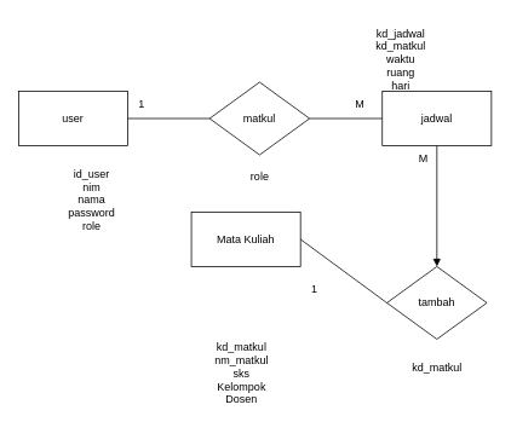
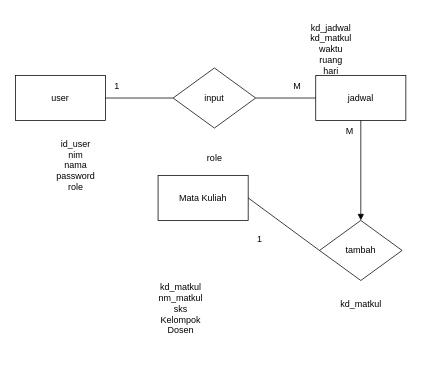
- <mxCell id="4" value="matkul" style="rhombus;whiteSpace=wrap;html=1;" vertex="1" parent="1"><mxGeometry x="230" y="90" width="110" height="80" as="geometry" /></mxCell>
+ <mxCell id="4" value="input" style="rhombus;whiteSpace=wrap;html=1;" vertex="1" parent="1"><mxGeometry x="230" y="90" width="110" height="80" as="geometry" /></mxCell>
- <mxCell id="18" value="role" style="text;html=1;align=center;verticalAlign=middle;resizable=0;points=[];autosize=1;strokeColor=none;fillColor=none;" vertex="1" parent="1"><mxGeometry x="265" y="180" width="40" height="30" as="geometry" /></mxCell>
+ <mxCell id="18" value="role" style="text;html=1;align=center;verticalAlign=middle;resizable=0;points=[];autosize=1;strokeColor=none;fillColor=none;" vertex="1" parent="1"><mxGeometry x="265" y="195" width="40" height="30" as="geometry" /></mxCell>
- <mxCell id="16" value="&lt;div&gt;kd_matkul&lt;/div&gt;&lt;div&gt;nm_matkul&lt;/div&gt;&lt;div&gt;sks&lt;/div&gt;&lt;div&gt;Kelompok&lt;/div&gt;&lt;div&gt;Dosen&lt;/div&gt;&lt;div&gt;&lt;br&gt;&lt;/div&gt;" style="text;html=1;align=center;verticalAlign=middle;resizable=0;points=[];autosize=1;strokeColor=none;fillColor=none;" vertex="1" parent="1"><mxGeometry x="225" y="368" width="80" height="100" as="geometry" /></mxCell>
+ <mxCell id="16" value="&lt;div&gt;kd_matkul&lt;/div&gt;&lt;div&gt;nm_matkul&lt;/div&gt;&lt;div&gt;sks&lt;/div&gt;&lt;div&gt;Kelompok&lt;/div&gt;&lt;div&gt;Dosen&lt;/div&gt;&lt;div&gt;&lt;br&gt;&lt;/div&gt;" style="text;html=1;align=center;verticalAlign=middle;resizable=0;points=[];autosize=1;strokeColor=none;fillColor=none;" vertex="1" parent="1"><mxGeometry x="200" y="368" width="80" height="100" as="geometry" /></mxCell>
